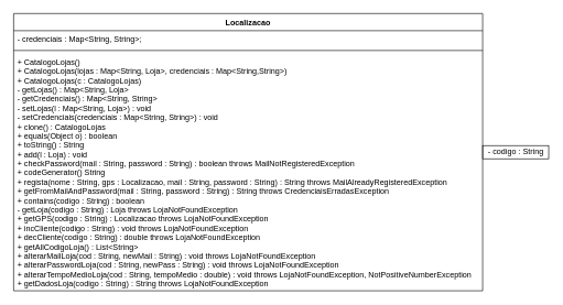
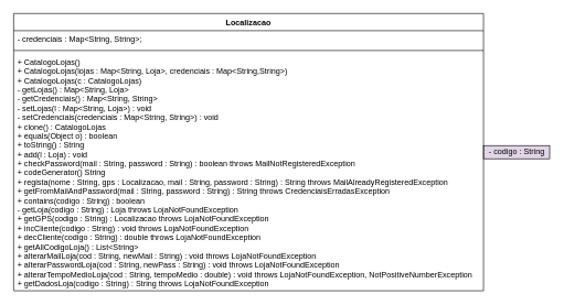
- <mxCell id="2" value="- codigo : String" style="html=1;fontFamily=Helvetica;verticalAlign=middle;" vertex="1" parent="1"><mxGeometry x="730" y="220" width="100" height="20" as="geometry" /></mxCell>
+ <mxCell id="2" value="- codigo : String" style="html=1;fontFamily=Helvetica;verticalAlign=middle;fillColor=#e1d5e7;" vertex="1" parent="1"><mxGeometry x="730" y="220" width="100" height="20" as="geometry" /></mxCell>
